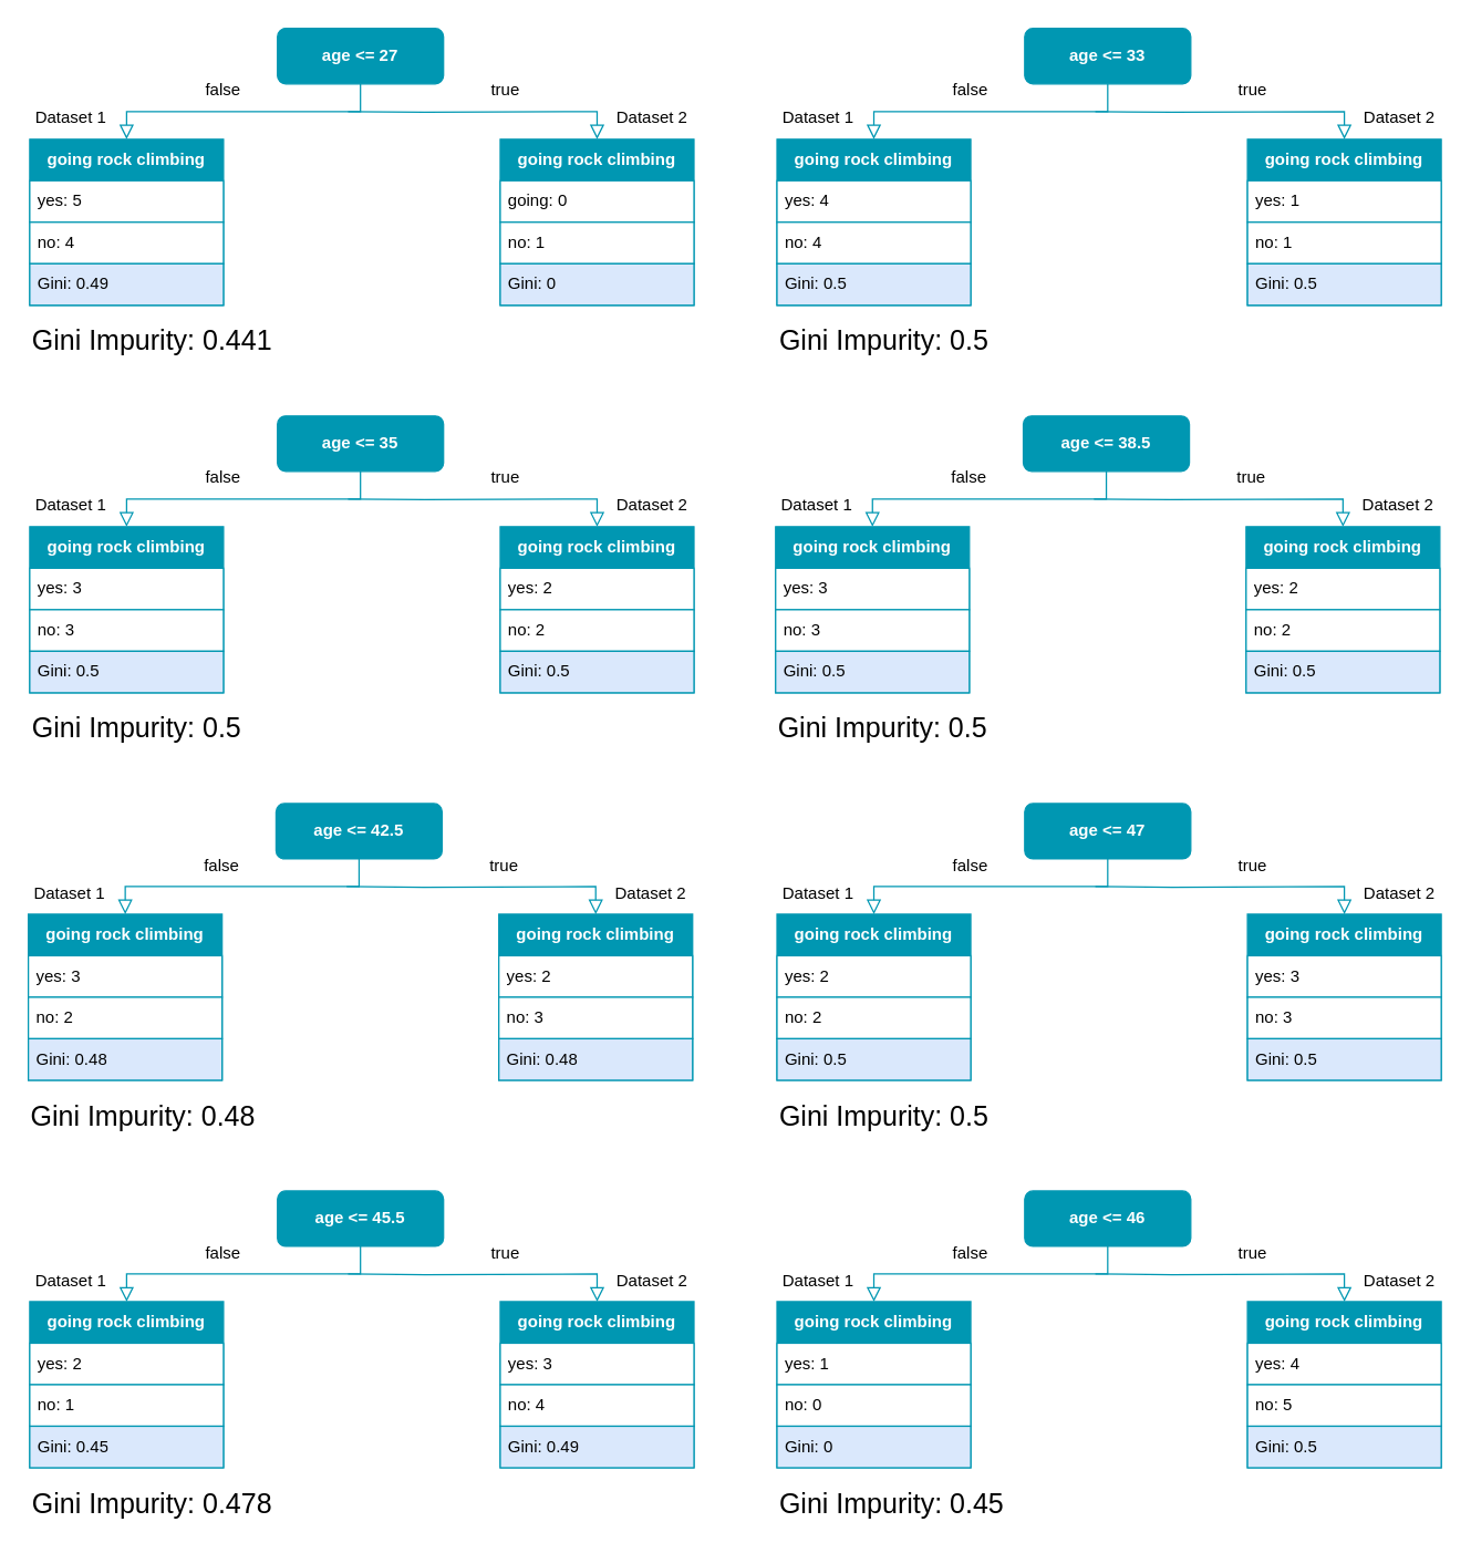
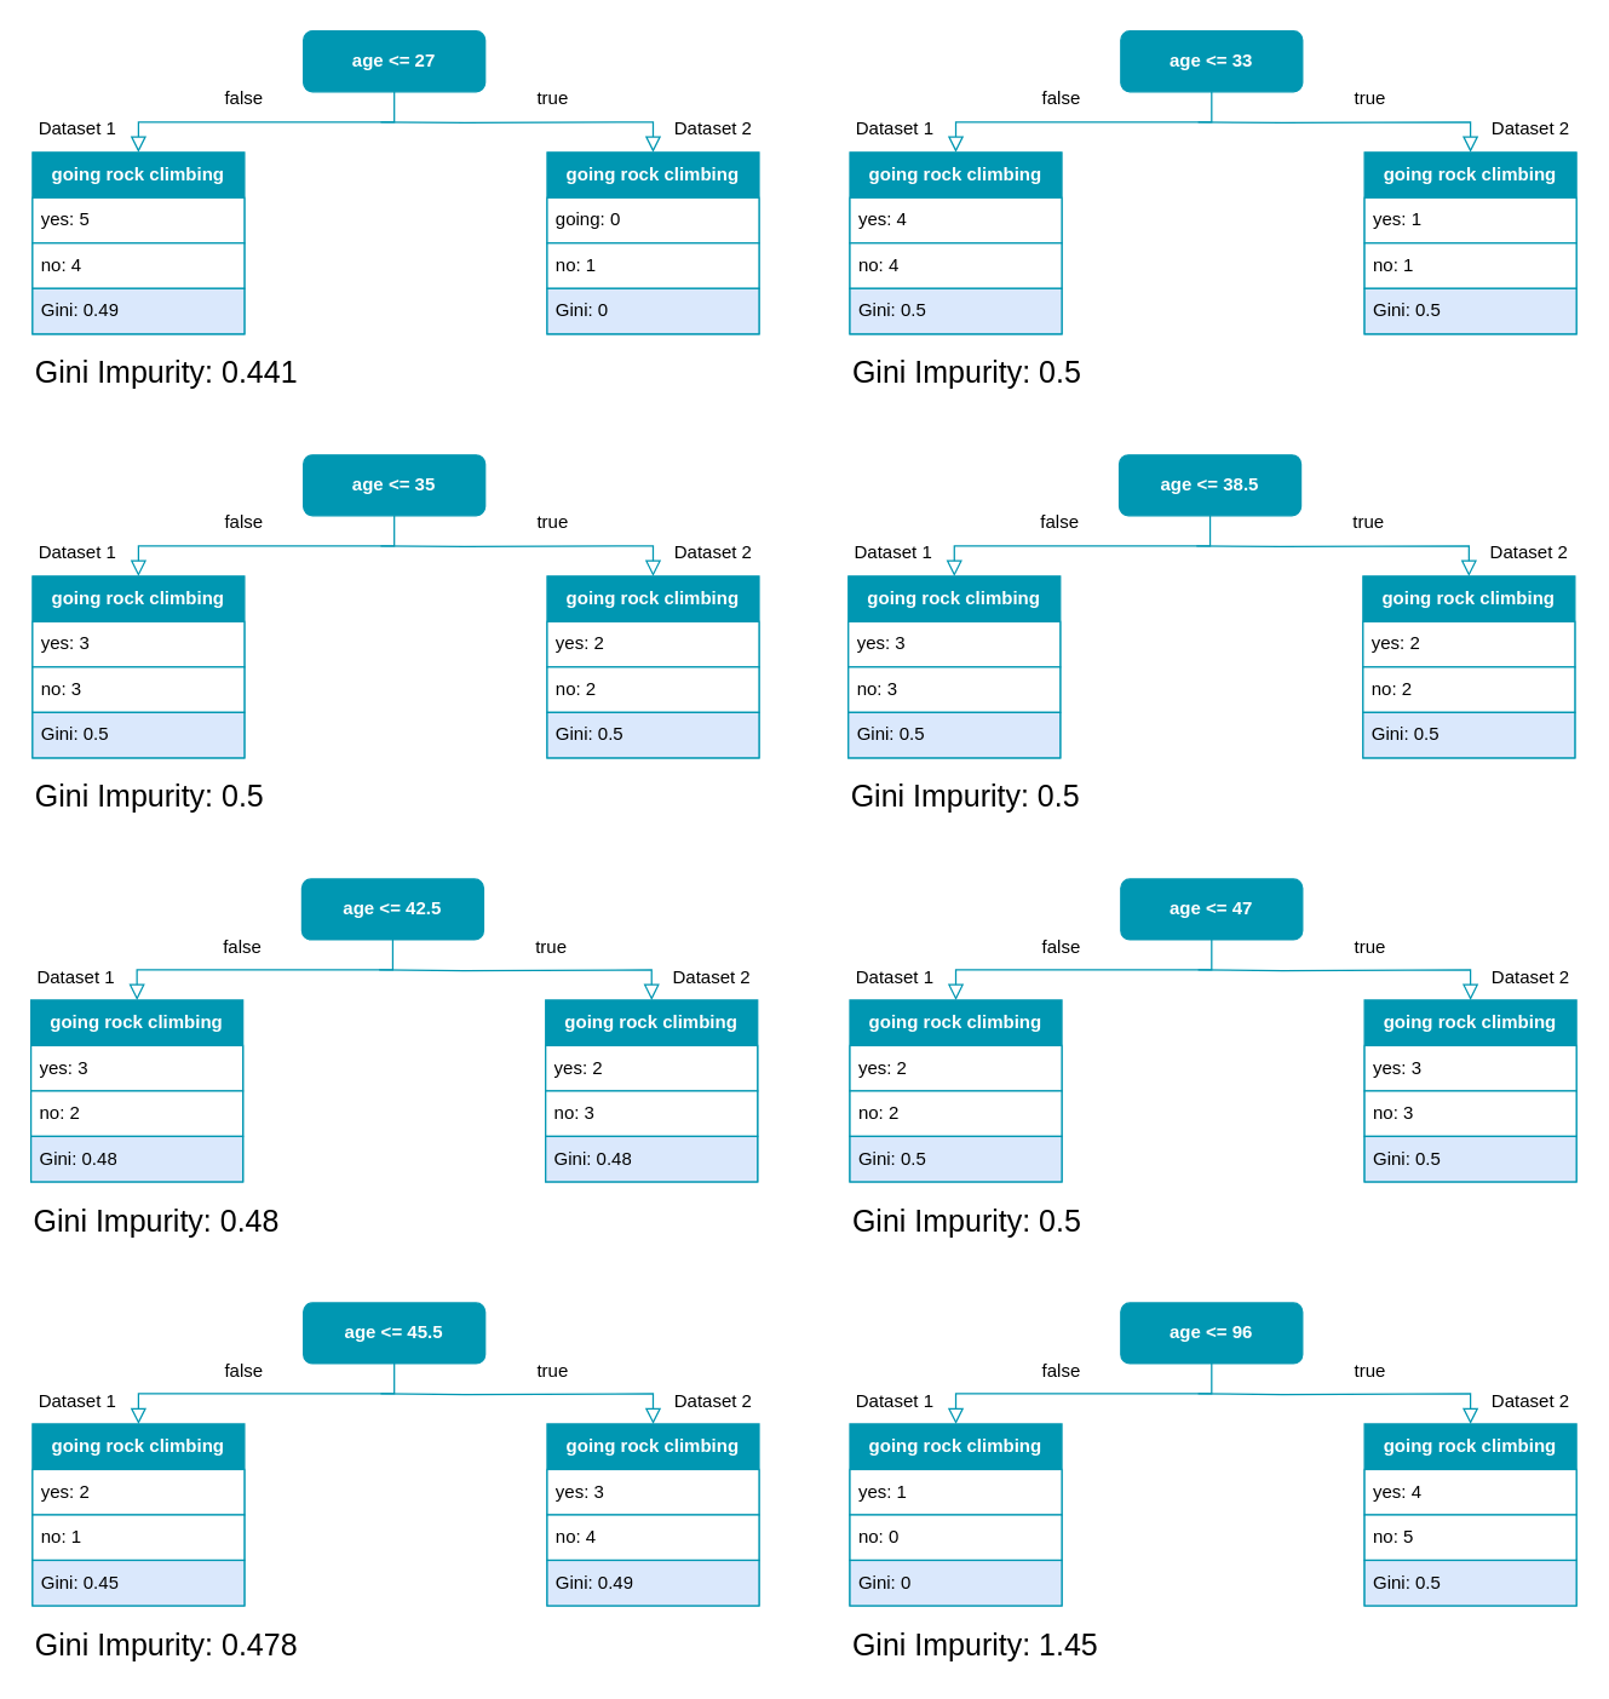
- <mxCell id="115" value="&lt;font color=&quot;#ffffff&quot;&gt;&lt;b&gt;age &amp;lt;= 46&lt;/b&gt;&lt;/font&gt;" style="rounded=1;whiteSpace=wrap;html=1;fontSize=12;glass=0;strokeWidth=1;shadow=0;fillColor=#0097B2;strokeColor=#0097B2;" vertex="1" parent="1"><mxGeometry x="740" y="860" width="120" height="40" as="geometry" /></mxCell>
+ <mxCell id="115" value="&lt;font color=&quot;#ffffff&quot;&gt;&lt;b&gt;age &amp;lt;= 96&lt;/b&gt;&lt;/font&gt;" style="rounded=1;whiteSpace=wrap;html=1;fontSize=12;glass=0;strokeWidth=1;shadow=0;fillColor=#0097B2;strokeColor=#0097B2;" vertex="1" parent="1"><mxGeometry x="740" y="860" width="120" height="40" as="geometry" /></mxCell>
- <mxCell id="127" value="Gini Impurity: 0.45" style="text;html=1;strokeColor=none;fillColor=none;align=left;verticalAlign=middle;whiteSpace=wrap;rounded=0;fontSize=20;" vertex="1" parent="1"><mxGeometry x="561" y="1070" width="240" height="30" as="geometry" /></mxCell>
+ <mxCell id="127" value="Gini Impurity: 1.45" style="text;html=1;strokeColor=none;fillColor=none;align=left;verticalAlign=middle;whiteSpace=wrap;rounded=0;fontSize=20;" vertex="1" parent="1"><mxGeometry x="561" y="1070" width="240" height="30" as="geometry" /></mxCell>
